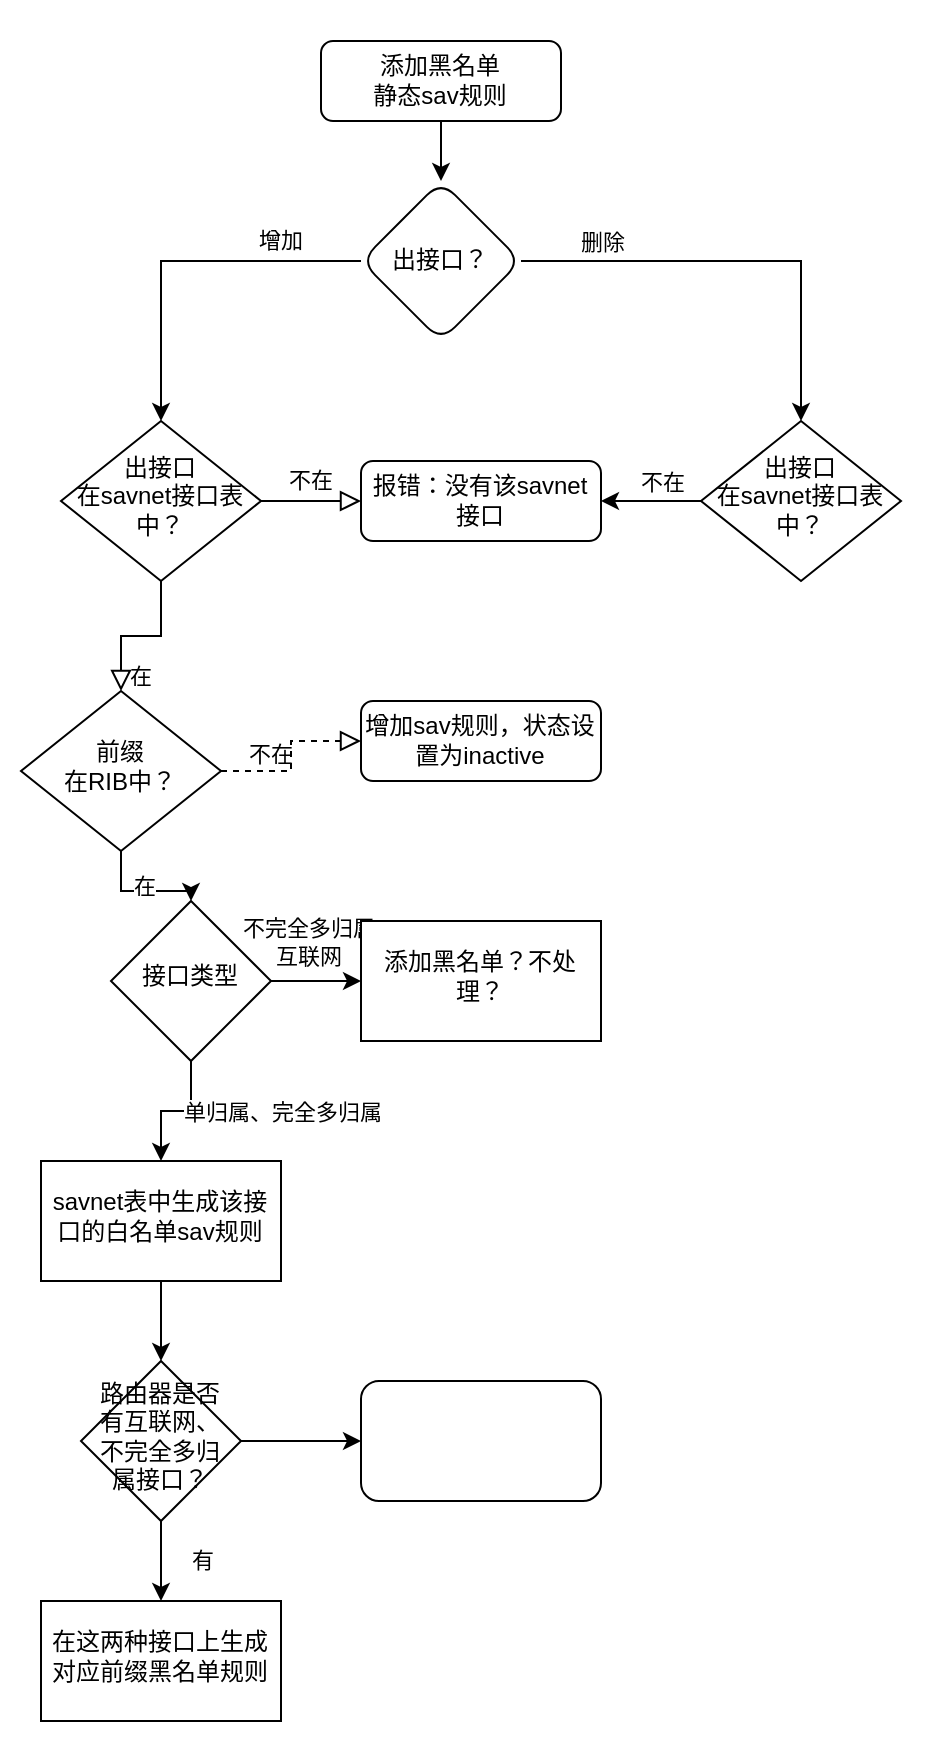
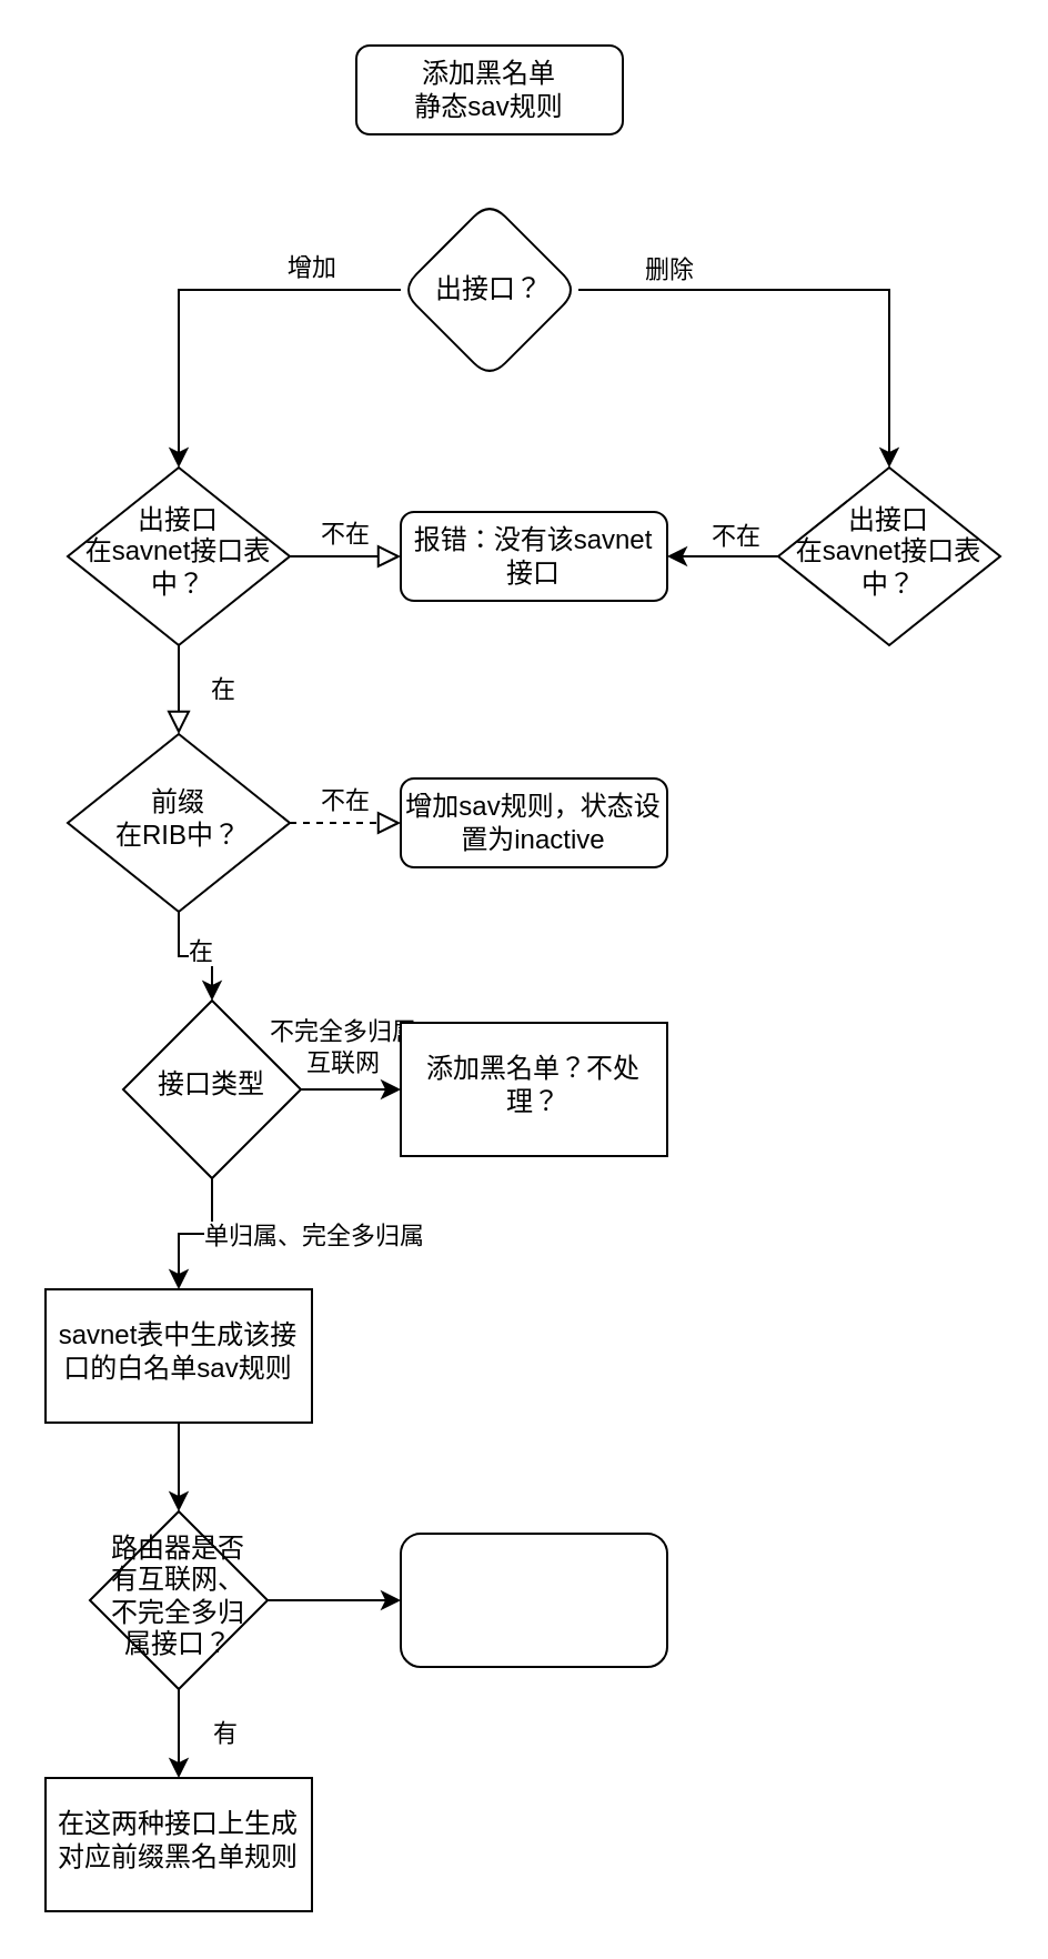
- <mxCell id="2" value="" style="edgeStyle=orthogonalEdgeStyle;rounded=0;orthogonalLoop=1;jettySize=auto;html=1;" parent="1" source="3" target="16" edge="1"><mxGeometry relative="1" as="geometry" /></mxCell>
- <mxCell id="11" value="前缀&lt;br&gt;在RIB中？" style="rhombus;whiteSpace=wrap;html=1;shadow=0;fontFamily=Helvetica;fontSize=12;align=center;strokeWidth=1;spacing=6;spacingTop=-4;" parent="1" vertex="1"><mxGeometry x="10" y="345" width="100" height="80" as="geometry" /></mxCell>
+ <mxCell id="11" value="前缀&lt;br&gt;在RIB中？" style="rhombus;whiteSpace=wrap;html=1;shadow=0;fontFamily=Helvetica;fontSize=12;align=center;strokeWidth=1;spacing=6;spacingTop=-4;" parent="1" vertex="1"><mxGeometry x="30" y="330" width="100" height="80" as="geometry" /></mxCell>
